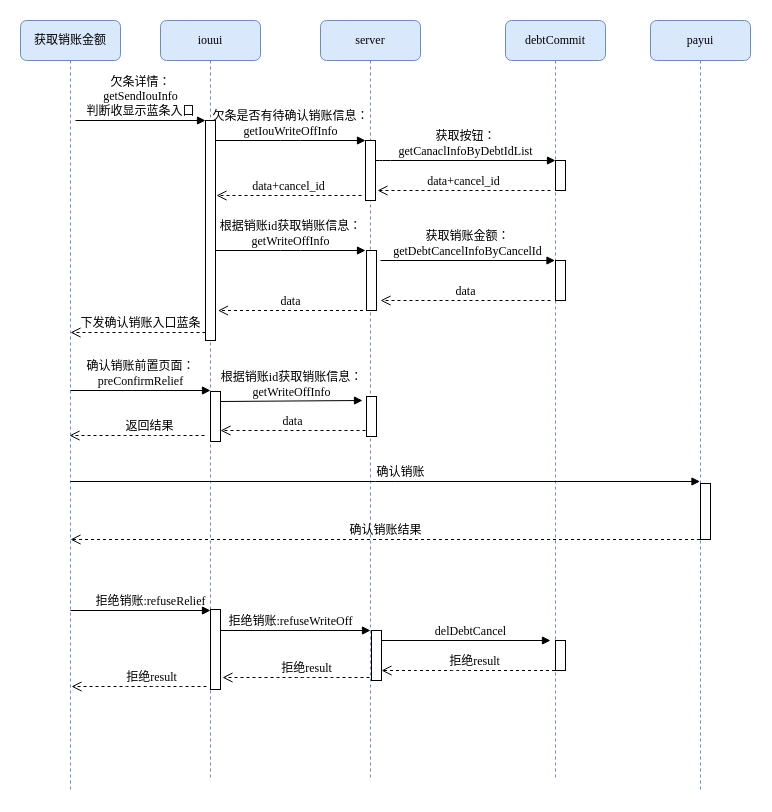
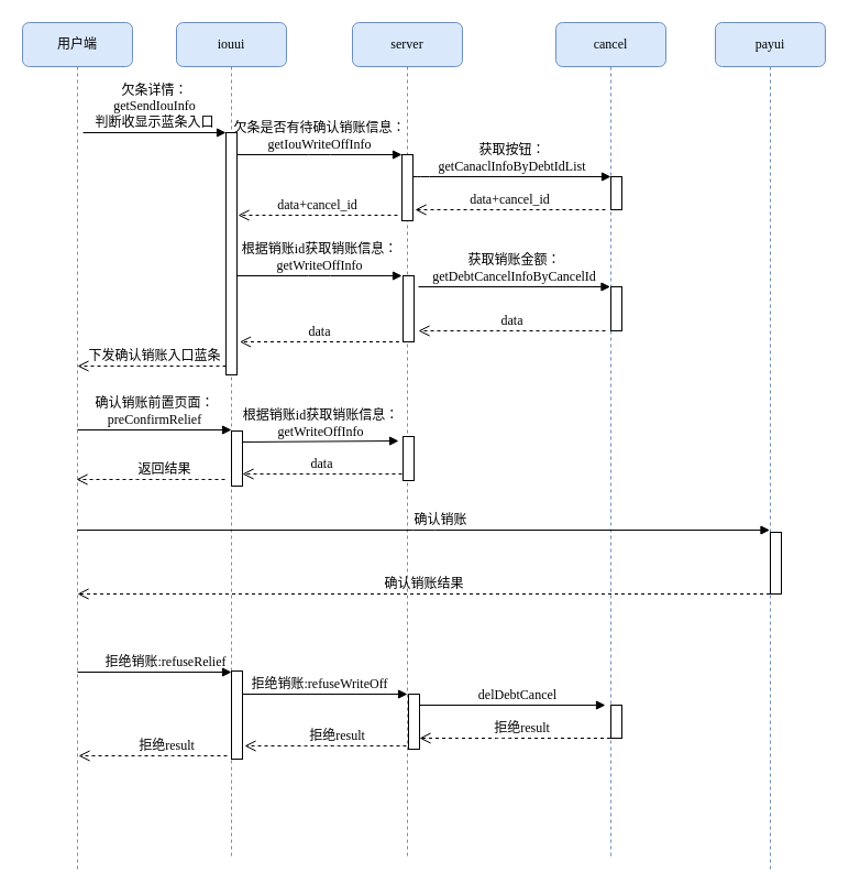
- <mxCell id="12" value="获取销账金额" style="shape=umlLifeline;perimeter=lifelinePerimeter;whiteSpace=wrap;html=1;container=1;collapsible=0;recursiveResize=0;outlineConnect=0;rounded=1;shadow=0;comic=0;labelBackgroundColor=none;strokeWidth=1;fontFamily=Verdana;fontSize=12;align=center;fillColor=#dae8fc;strokeColor=#6c8ebf;" parent="1" vertex="1"><mxGeometry x="20" y="20" width="100" height="770" as="geometry" /></mxCell>
+ <mxCell id="12" value="用户端" style="shape=umlLifeline;perimeter=lifelinePerimeter;whiteSpace=wrap;html=1;container=1;collapsible=0;recursiveResize=0;outlineConnect=0;rounded=1;shadow=0;comic=0;labelBackgroundColor=none;strokeWidth=1;fontFamily=Verdana;fontSize=12;align=center;fillColor=#dae8fc;strokeColor=#6c8ebf;" parent="1" vertex="1"><mxGeometry x="20" y="20" width="100" height="770" as="geometry" /></mxCell>
- <mxCell id="8" value="debtCommit" style="shape=umlLifeline;perimeter=lifelinePerimeter;whiteSpace=wrap;html=1;container=1;collapsible=0;recursiveResize=0;outlineConnect=0;rounded=1;shadow=0;comic=0;labelBackgroundColor=none;strokeWidth=1;fontFamily=Verdana;fontSize=12;align=center;fillColor=#dae8fc;strokeColor=#6c8ebf;" parent="1" vertex="1"><mxGeometry x="505" y="20" width="100" height="760" as="geometry" /></mxCell>
+ <mxCell id="8" value="cancel" style="shape=umlLifeline;perimeter=lifelinePerimeter;whiteSpace=wrap;html=1;container=1;collapsible=0;recursiveResize=0;outlineConnect=0;rounded=1;shadow=0;comic=0;labelBackgroundColor=none;strokeWidth=1;fontFamily=Verdana;fontSize=12;align=center;fillColor=#dae8fc;strokeColor=#6c8ebf;" parent="1" vertex="1"><mxGeometry x="505" y="20" width="100" height="760" as="geometry" /></mxCell>
